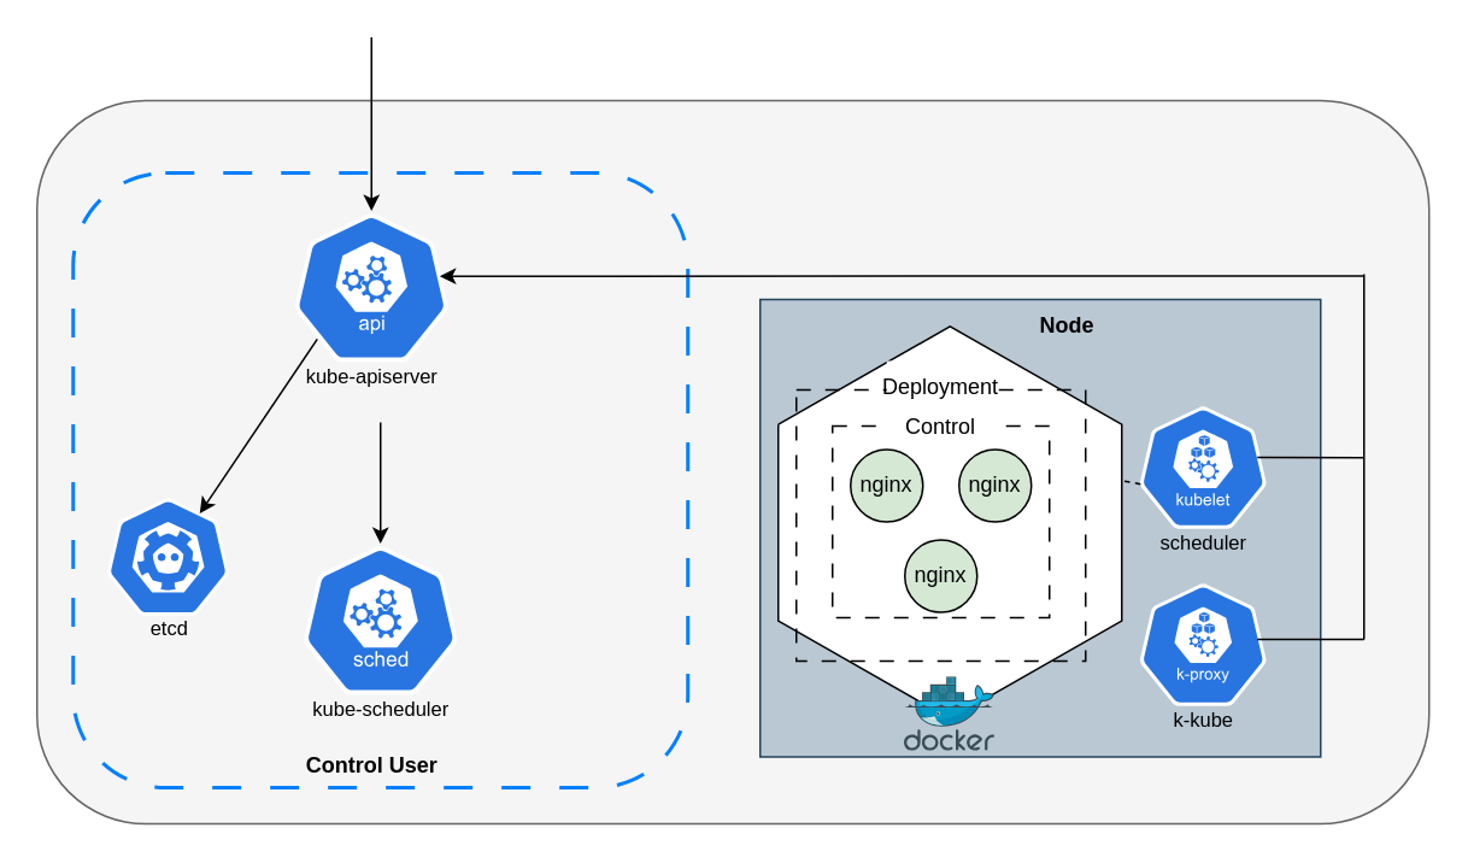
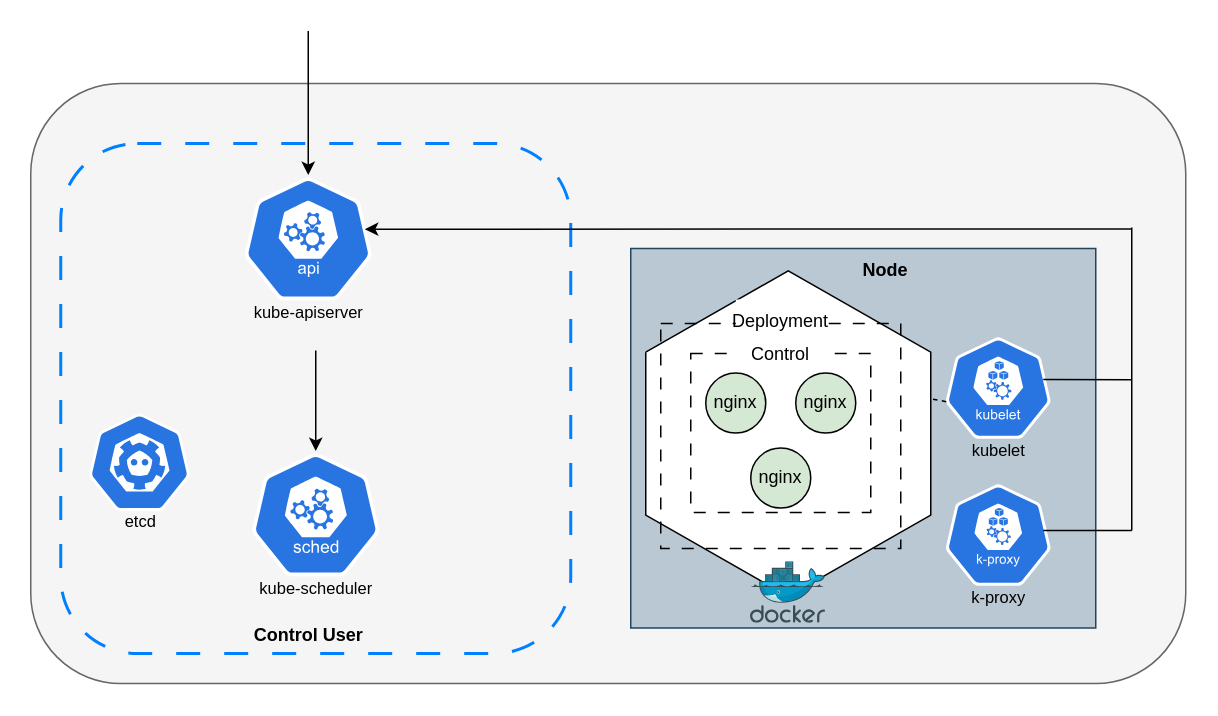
- <mxCell id="7" value="" style="endArrow=classic;html=1;rounded=0;exitX=0.147;exitY=0.835;exitDx=0;exitDy=0;exitPerimeter=0;entryX=0.706;entryY=0.129;entryDx=0;entryDy=0;entryPerimeter=0;" parent="1" source="4" target="5" edge="1"><mxGeometry width="50" height="50" relative="1" as="geometry"><mxPoint x="430" y="335" as="sourcePoint" /><mxPoint x="480" y="285" as="targetPoint" /></mxGeometry></mxCell>
- <mxCell id="14" value="scheduler" style="sketch=0;html=1;dashed=0;whitespace=wrap;fillColor=#2875E2;strokeColor=#ffffff;points=[[0.005,0.63,0],[0.1,0.2,0],[0.9,0.2,0],[0.5,0,0],[0.995,0.63,0],[0.72,0.99,0],[0.5,1,0],[0.28,0.99,0]];verticalLabelPosition=bottom;align=center;verticalAlign=top;shape=mxgraph.kubernetes.icon;prIcon=kubelet;spacing=-4;fontSize=11;" parent="1" vertex="1"><mxGeometry x="630" y="223" width="70" height="70" as="geometry" /></mxCell>
+ <mxCell id="14" value="kubelet" style="sketch=0;html=1;dashed=0;whitespace=wrap;fillColor=#2875E2;strokeColor=#ffffff;points=[[0.005,0.63,0],[0.1,0.2,0],[0.9,0.2,0],[0.5,0,0],[0.995,0.63,0],[0.72,0.99,0],[0.5,1,0],[0.28,0.99,0]];verticalLabelPosition=bottom;align=center;verticalAlign=top;shape=mxgraph.kubernetes.icon;prIcon=kubelet;spacing=-4;fontSize=11;" parent="1" vertex="1"><mxGeometry x="630" y="223" width="70" height="70" as="geometry" /></mxCell>
- <mxCell id="15" value="k-kube" style="sketch=0;html=1;dashed=0;whitespace=wrap;fillColor=#2875E2;strokeColor=#ffffff;points=[[0.005,0.63,0],[0.1,0.2,0],[0.9,0.2,0],[0.5,0,0],[0.995,0.63,0],[0.72,0.99,0],[0.5,1,0],[0.28,0.99,0]];verticalLabelPosition=bottom;align=center;verticalAlign=top;shape=mxgraph.kubernetes.icon;prIcon=k_proxy;fontSize=11;spacing=-4;" parent="1" vertex="1"><mxGeometry x="630" y="321" width="70" height="70" as="geometry" /></mxCell>
+ <mxCell id="15" value="k-proxy" style="sketch=0;html=1;dashed=0;whitespace=wrap;fillColor=#2875E2;strokeColor=#ffffff;points=[[0.005,0.63,0],[0.1,0.2,0],[0.9,0.2,0],[0.5,0,0],[0.995,0.63,0],[0.72,0.99,0],[0.5,1,0],[0.28,0.99,0]];verticalLabelPosition=bottom;align=center;verticalAlign=top;shape=mxgraph.kubernetes.icon;prIcon=k_proxy;fontSize=11;spacing=-4;" parent="1" vertex="1"><mxGeometry x="630" y="321" width="70" height="70" as="geometry" /></mxCell>
